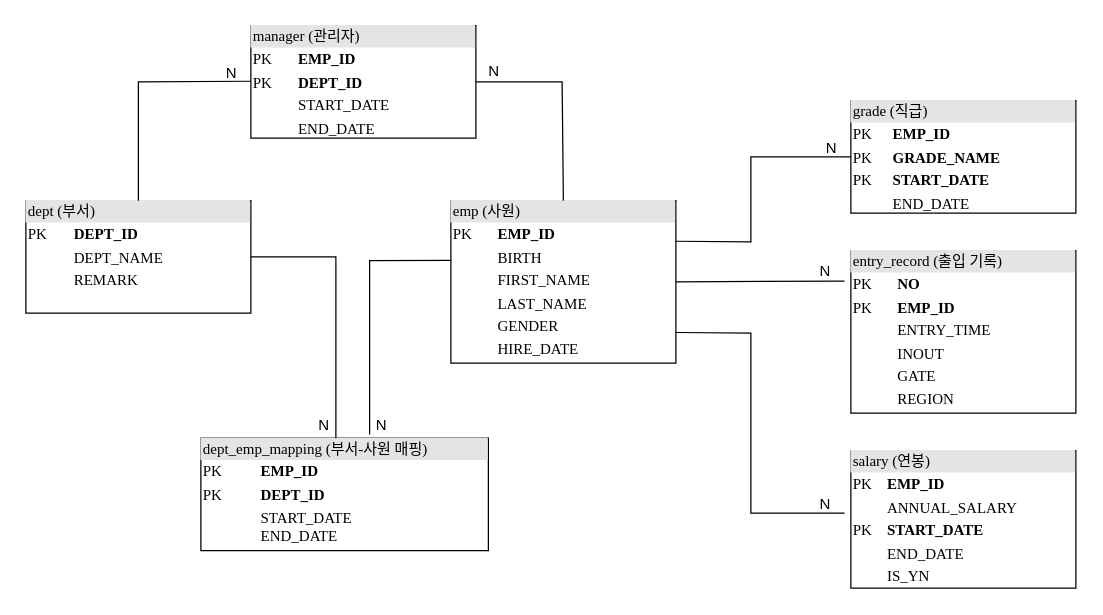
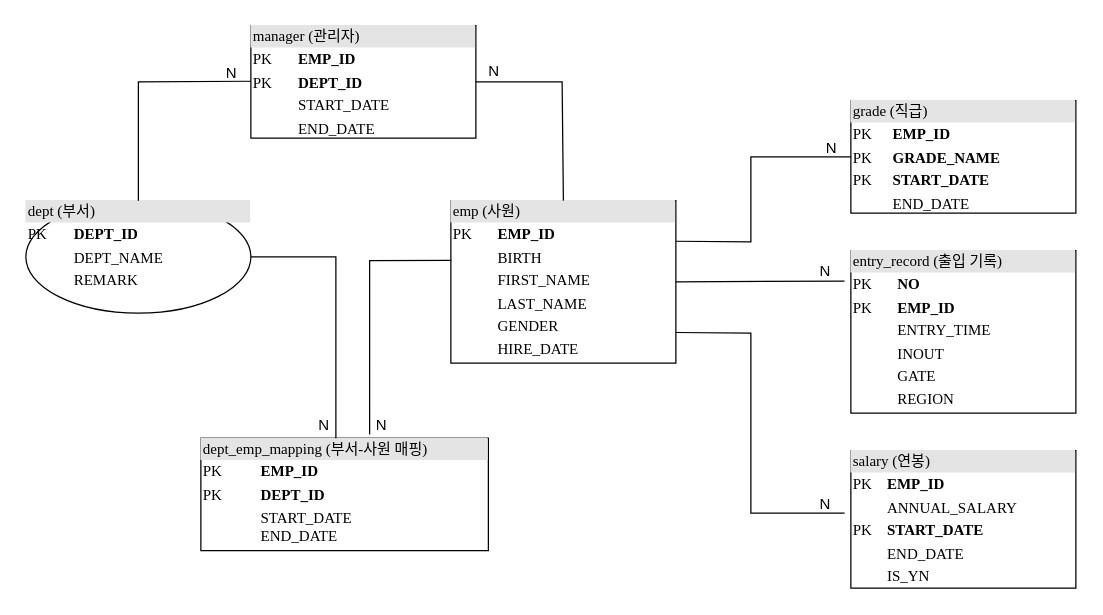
- <mxCell id="2" value="&lt;div style=&quot;box-sizing:border-box;width:100%;background:#e4e4e4;padding:2px;&quot;&gt;dept (부서)&lt;/div&gt;&lt;table style=&quot;width:100%;font-size:1em;&quot; cellpadding=&quot;2&quot; cellspacing=&quot;0&quot;&gt;&lt;tbody&gt;&lt;tr&gt;&lt;td&gt;PK&lt;/td&gt;&lt;td&gt;&lt;b&gt;DEPT_ID&lt;/b&gt;&lt;/td&gt;&lt;/tr&gt;&lt;tr&gt;&lt;td&gt;&lt;br&gt;&lt;/td&gt;&lt;td&gt;DEPT_NAME&lt;/td&gt;&lt;/tr&gt;&lt;tr&gt;&lt;td&gt;&lt;/td&gt;&lt;td&gt;REMARK&lt;/td&gt;&lt;/tr&gt;&lt;/tbody&gt;&lt;/table&gt;" style="verticalAlign=top;align=left;overflow=fill;html=1;rounded=0;shadow=0;comic=0;labelBackgroundColor=none;strokeWidth=1;fontFamily=Verdana;fontSize=12" parent="1" vertex="1"><mxGeometry x="20" y="160" width="180" height="90" as="geometry" /></mxCell>
+ <mxCell id="2" value="&lt;div style=&quot;box-sizing:border-box;width:100%;background:#e4e4e4;padding:2px;&quot;&gt;dept (부서)&lt;/div&gt;&lt;table style=&quot;width:100%;font-size:1em;&quot; cellpadding=&quot;2&quot; cellspacing=&quot;0&quot;&gt;&lt;tbody&gt;&lt;tr&gt;&lt;td&gt;PK&lt;/td&gt;&lt;td&gt;&lt;b&gt;DEPT_ID&lt;/b&gt;&lt;/td&gt;&lt;/tr&gt;&lt;tr&gt;&lt;td&gt;&lt;br&gt;&lt;/td&gt;&lt;td&gt;DEPT_NAME&lt;/td&gt;&lt;/tr&gt;&lt;tr&gt;&lt;td&gt;&lt;/td&gt;&lt;td&gt;REMARK&lt;/td&gt;&lt;/tr&gt;&lt;/tbody&gt;&lt;/table&gt;" style="ellipse;verticalAlign=top;align=left;overflow=fill;html=1;shadow=0;comic=0;labelBackgroundColor=none;strokeWidth=1;fontFamily=Verdana;fontSize=12;" parent="1" vertex="1"><mxGeometry x="20" y="160" width="180" height="90" as="geometry" /></mxCell>
